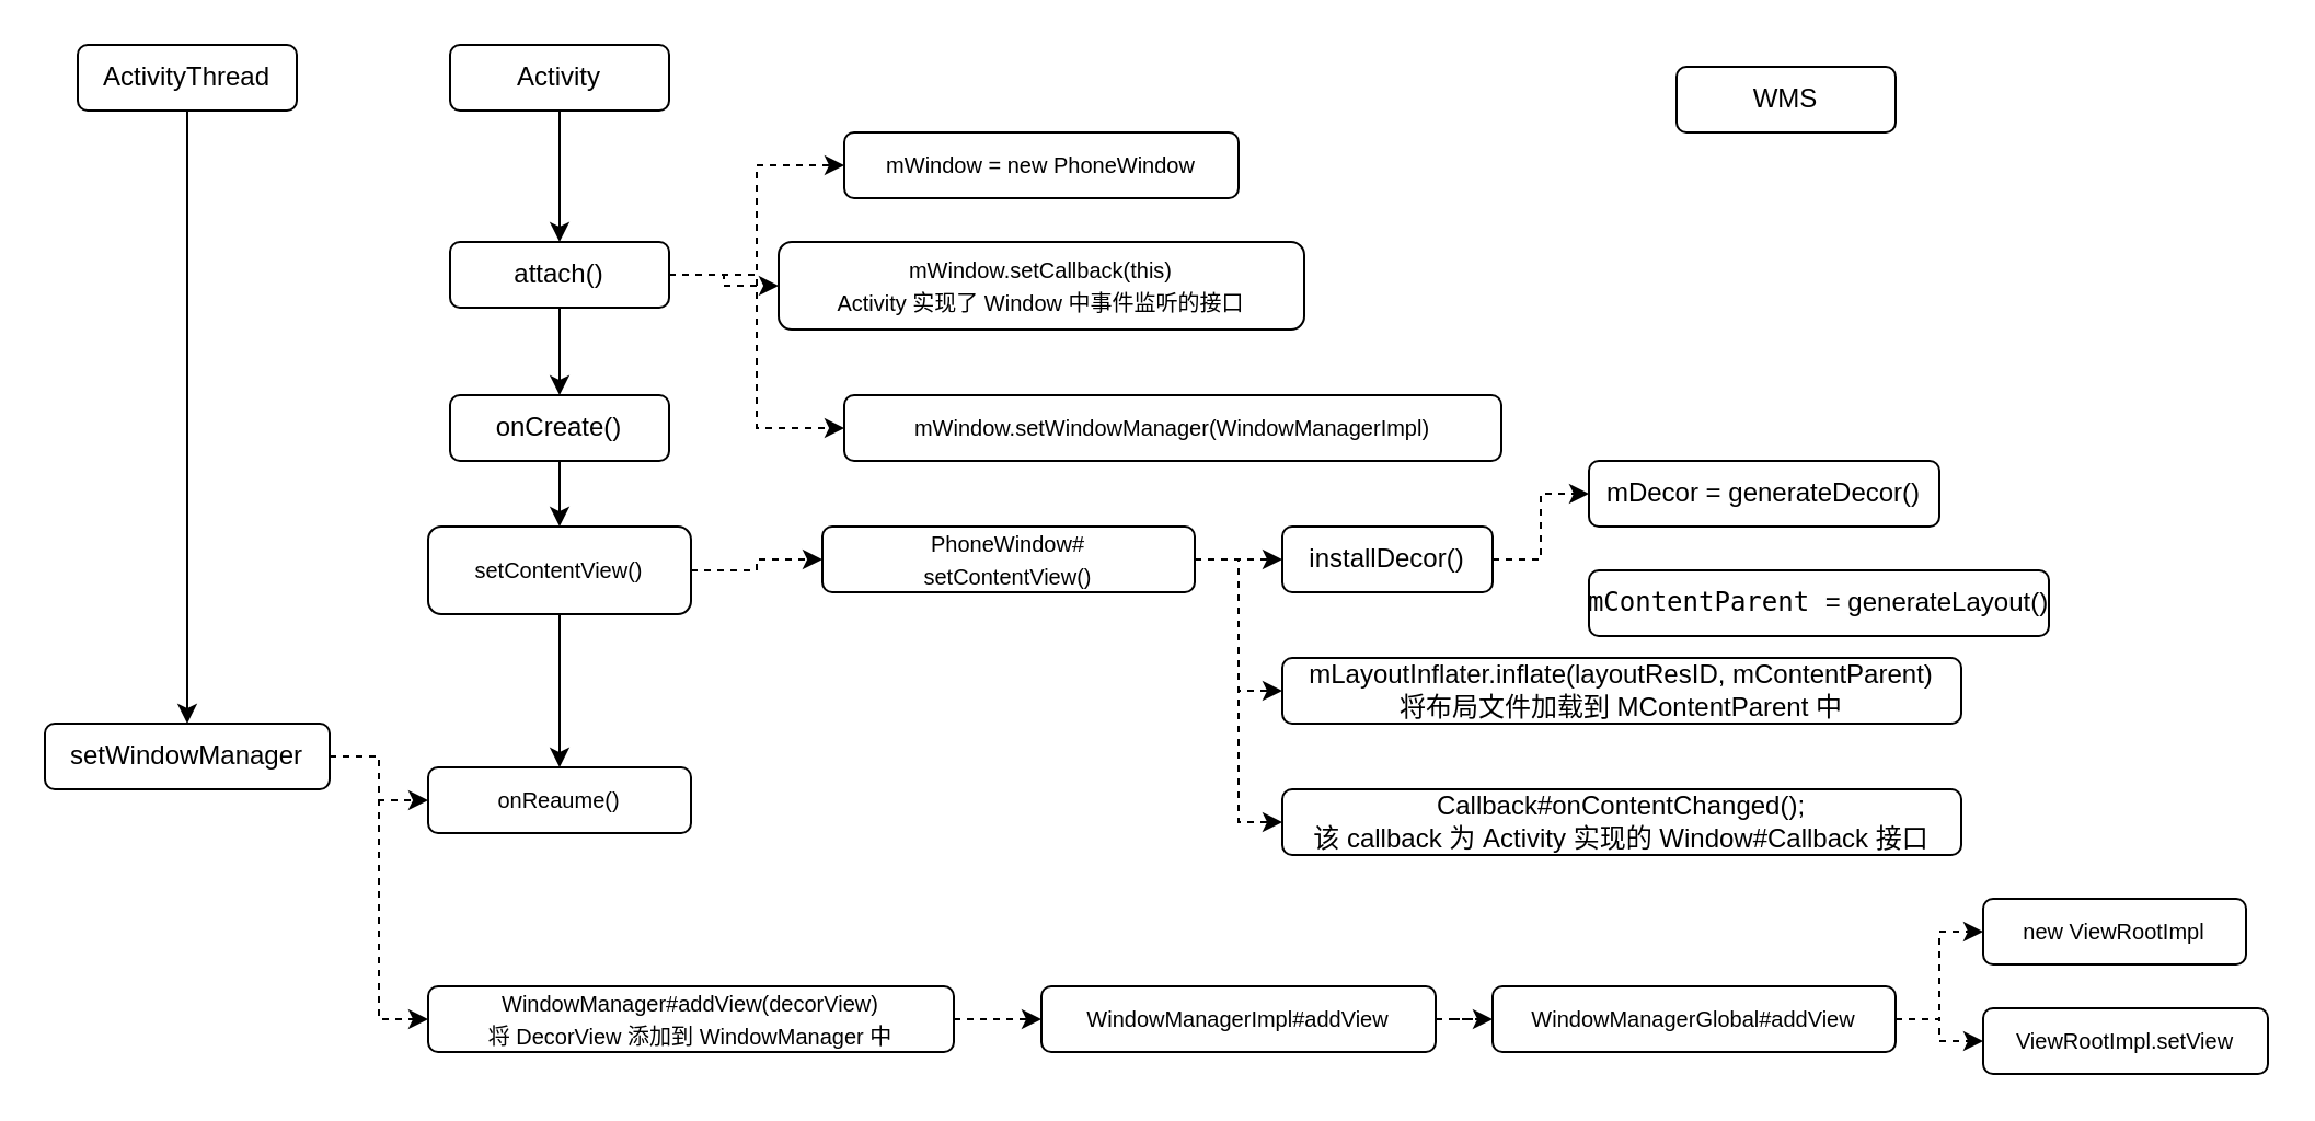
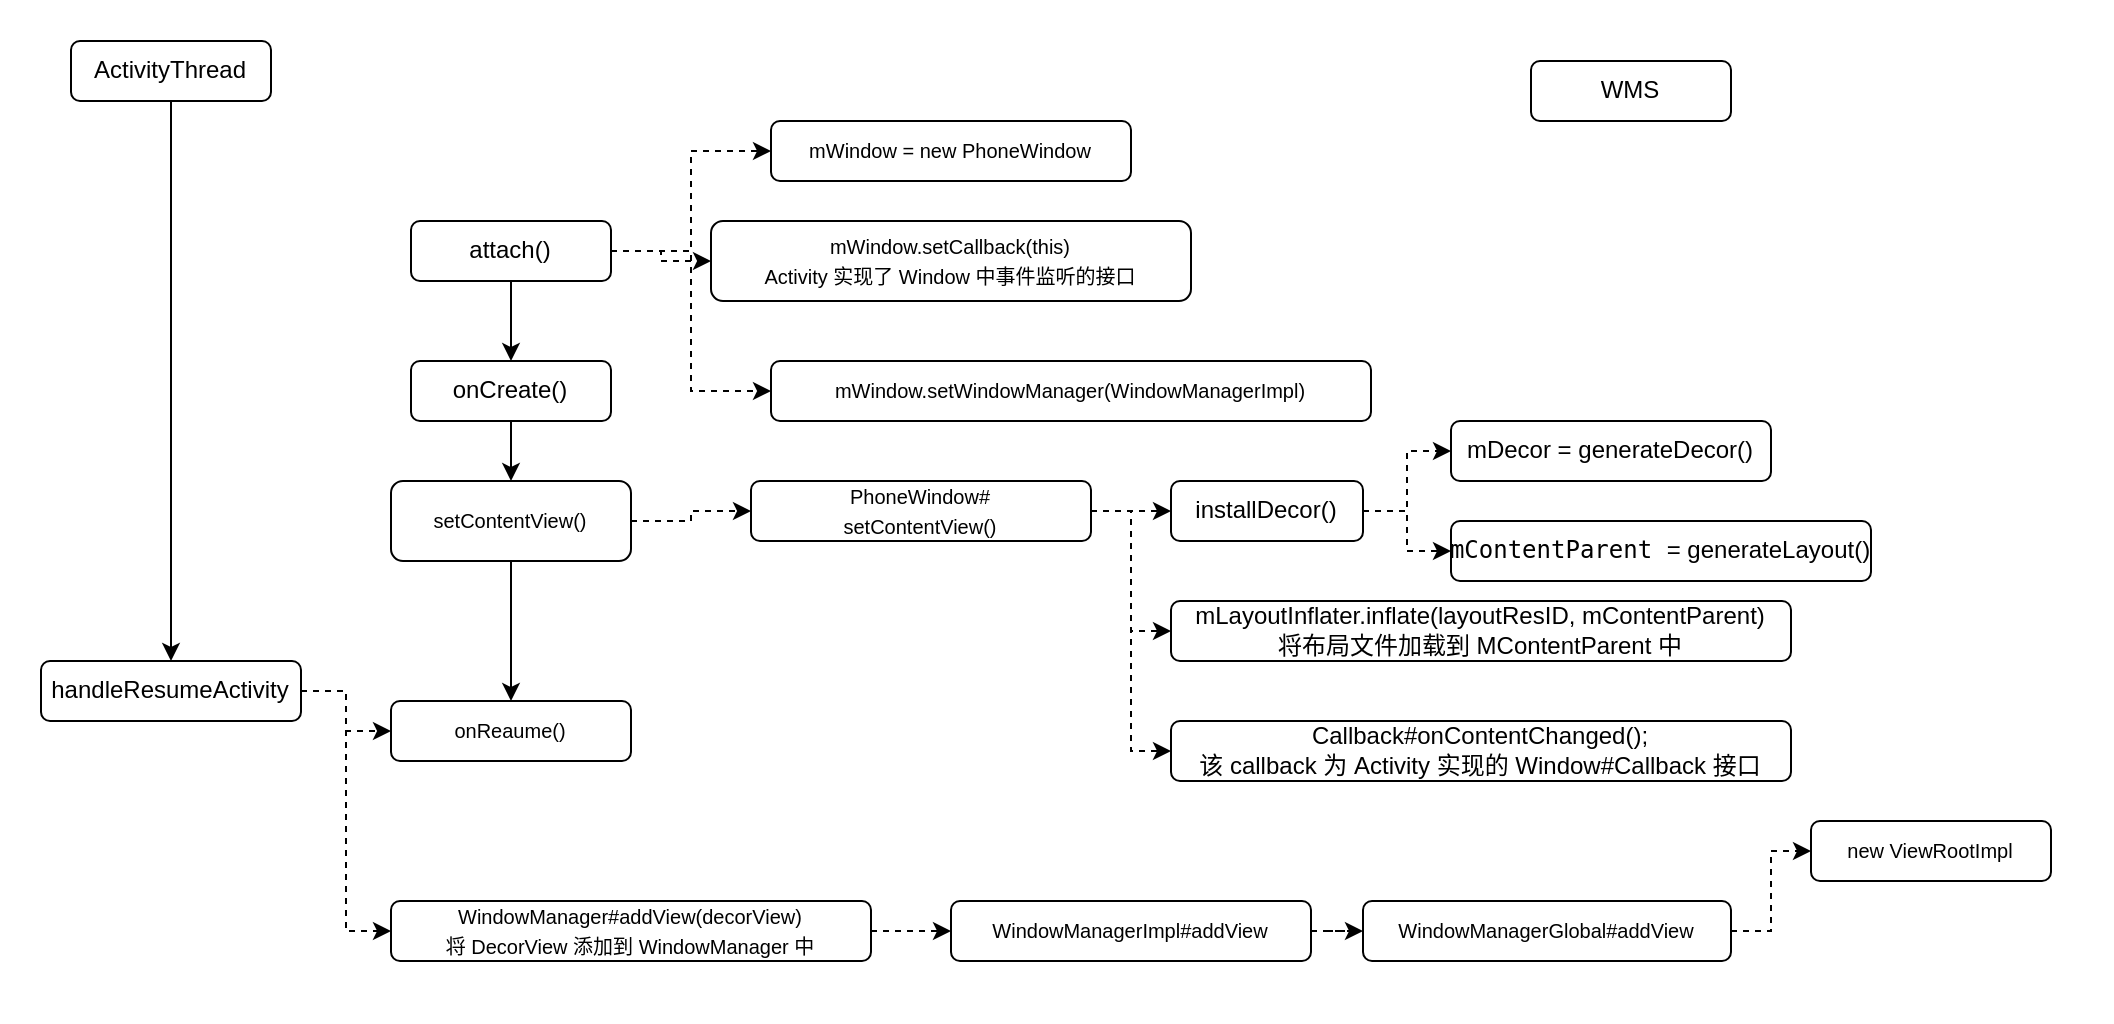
- <mxCell id="4" value="Activity" style="rounded=1;whiteSpace=wrap;html=1;" vertex="1" parent="1"><mxGeometry x="205" y="20" width="100" height="30" as="geometry" /></mxCell>
- <mxCell id="3" style="edgeStyle=orthogonalEdgeStyle;rounded=0;orthogonalLoop=1;jettySize=auto;html=1;exitX=0.5;exitY=1;exitDx=0;exitDy=0;" edge="1" parent="1" source="4" target="9"><mxGeometry relative="1" as="geometry" /></mxCell>
+ <mxCell id="23" style="edgeStyle=orthogonalEdgeStyle;rounded=0;orthogonalLoop=1;jettySize=auto;html=1;exitX=1;exitY=0.5;exitDx=0;exitDy=0;entryX=0;entryY=0.5;entryDx=0;entryDy=0;dashed=1;" edge="1" parent="1" source="24" target="28"><mxGeometry relative="1" as="geometry" /></mxCell>
- <mxCell id="33" value="setWindowManager" style="rounded=1;whiteSpace=wrap;html=1;" vertex="1" parent="1"><mxGeometry x="20" y="330" width="130" height="30" as="geometry" /></mxCell>
+ <mxCell id="33" value="handleResumeActivity" style="rounded=1;whiteSpace=wrap;html=1;" vertex="1" parent="1"><mxGeometry x="20" y="330" width="130" height="30" as="geometry" /></mxCell>
- <mxCell id="40" style="edgeStyle=orthogonalEdgeStyle;rounded=0;orthogonalLoop=1;jettySize=auto;html=1;exitX=1;exitY=0.5;exitDx=0;exitDy=0;dashed=1;" edge="1" parent="1" source="41" target="43"><mxGeometry relative="1" as="geometry" /></mxCell>
- <mxCell id="43" value="&lt;font style=&quot;font-size: 10px&quot;&gt;ViewRootImpl.setView&lt;br&gt;&lt;/font&gt;" style="rounded=1;whiteSpace=wrap;html=1;" vertex="1" parent="1"><mxGeometry x="905" y="460" width="130" height="30" as="geometry" /></mxCell>
